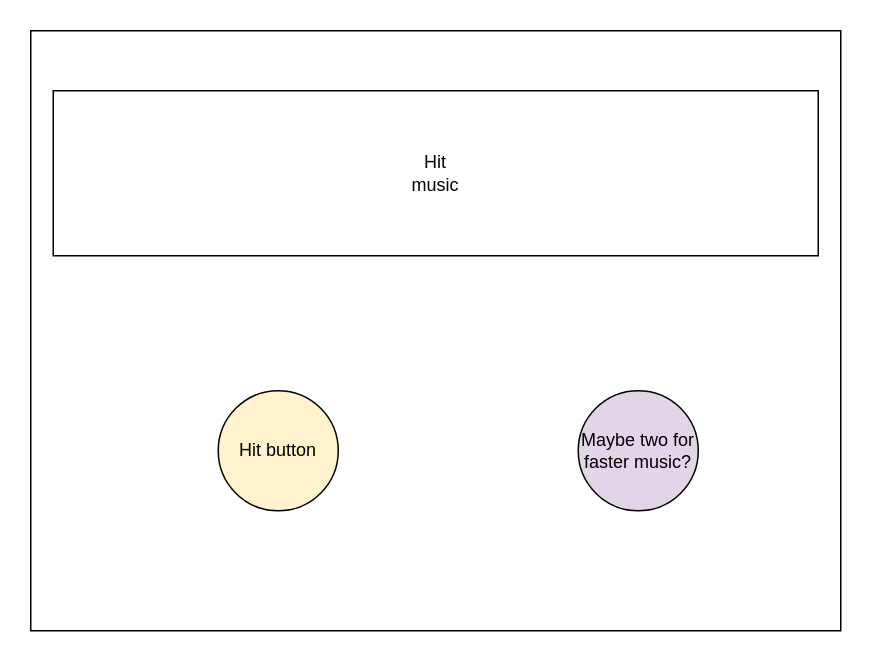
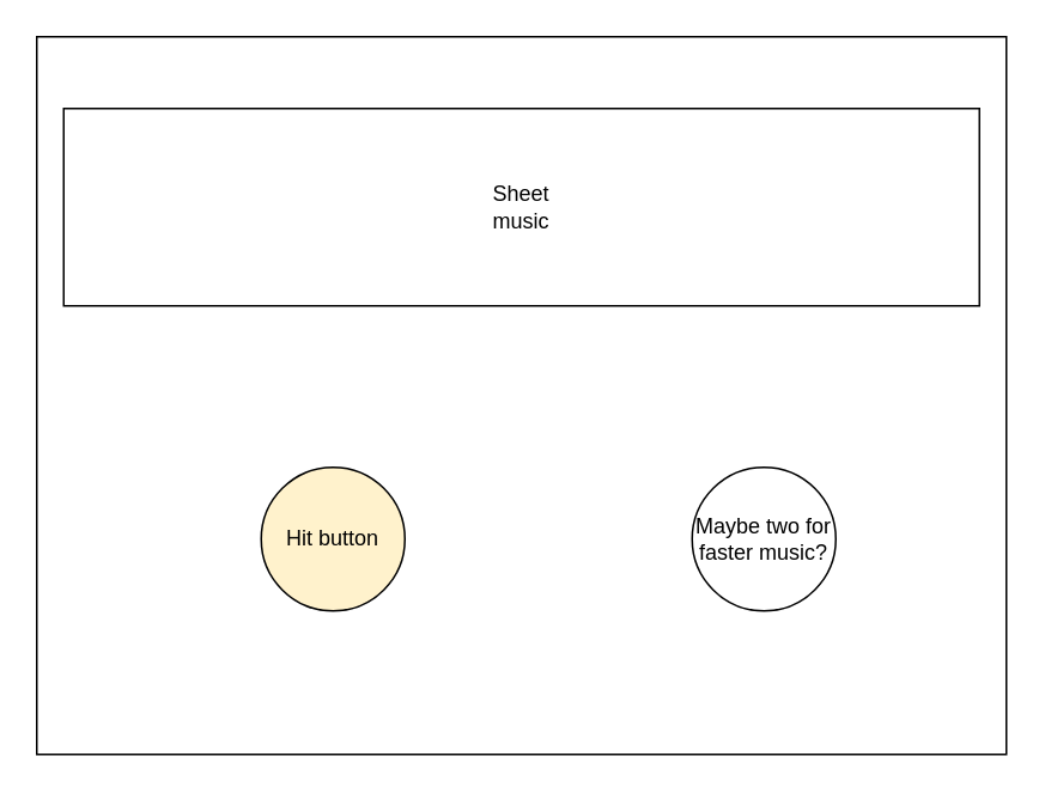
- <mxCell id="4" value="Hit music" style="text;html=1;strokeColor=none;fillColor=none;align=center;verticalAlign=middle;whiteSpace=wrap;rounded=0;" parent="1" vertex="1"><mxGeometry x="270" y="105" width="40" height="20" as="geometry" /></mxCell>
+ <mxCell id="4" value="Sheet music" style="text;html=1;strokeColor=none;fillColor=none;align=center;verticalAlign=middle;whiteSpace=wrap;rounded=0;" parent="1" vertex="1"><mxGeometry x="270" y="105" width="40" height="20" as="geometry" /></mxCell>
- <mxCell id="6" value="Maybe two for faster music?" style="ellipse;whiteSpace=wrap;html=1;aspect=fixed;fillColor=#e1d5e7;" parent="1" vertex="1"><mxGeometry x="385" y="260" width="80" height="80" as="geometry" /></mxCell>
+ <mxCell id="6" value="Maybe two for faster music?" style="ellipse;whiteSpace=wrap;html=1;aspect=fixed;" parent="1" vertex="1"><mxGeometry x="385" y="260" width="80" height="80" as="geometry" /></mxCell>
